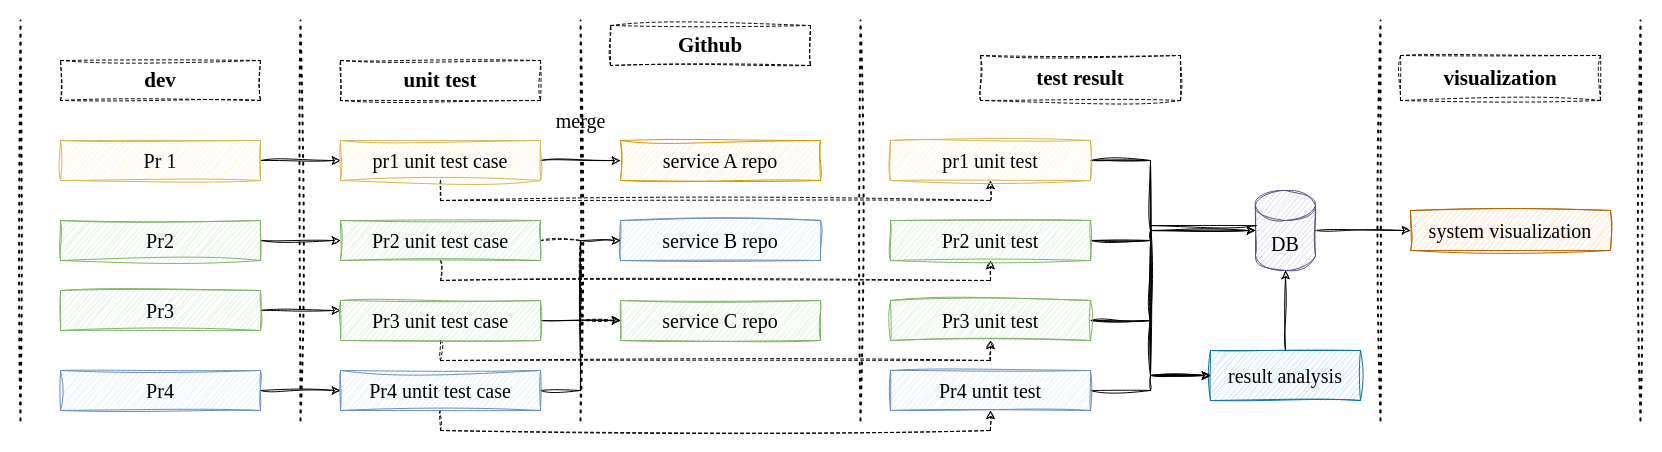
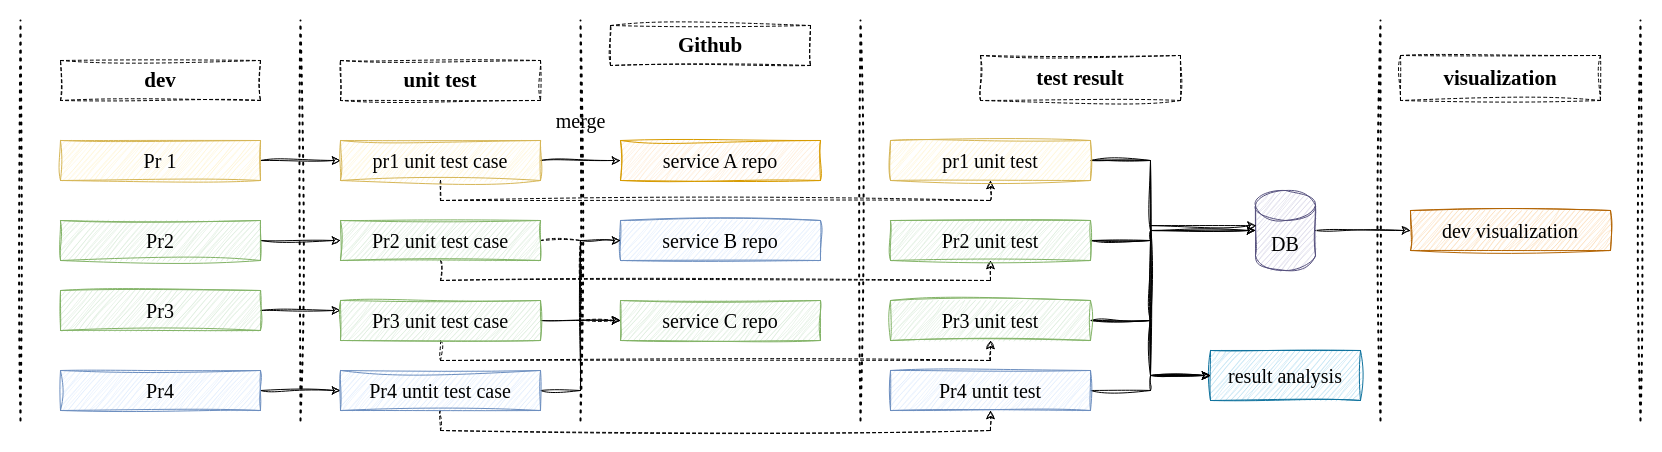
- <mxCell id="49" style="edgeStyle=orthogonalEdgeStyle;rounded=0;sketch=1;hachureGap=4;jiggle=2;curveFitting=1;orthogonalLoop=1;jettySize=auto;html=1;entryX=0.011;entryY=0.439;entryDx=0;entryDy=0;entryPerimeter=0;fontFamily=Architects Daughter;fontSource=https%3A%2F%2Ffonts.googleapis.com%2Fcss%3Ffamily%3DArchitects%2BDaughter;fontSize=16;endArrow=none;" edge="1" parent="1" source="50" target="36"><mxGeometry relative="1" as="geometry"><Array as="points"><mxPoint x="1150" y="320" /><mxPoint x="1150" y="225" /></Array></mxGeometry></mxCell>
+ <mxCell id="49" style="edgeStyle=orthogonalEdgeStyle;rounded=0;sketch=1;hachureGap=4;jiggle=2;curveFitting=1;orthogonalLoop=1;jettySize=auto;html=1;entryX=0.011;entryY=0.439;entryDx=0;entryDy=0;entryPerimeter=0;fontFamily=Architects Daughter;fontSource=https%3A%2F%2Ffonts.googleapis.com%2Fcss%3Ffamily%3DArchitects%2BDaughter;fontSize=16;" edge="1" parent="1" source="50" target="36"><mxGeometry relative="1" as="geometry"><Array as="points"><mxPoint x="1150" y="320" /><mxPoint x="1150" y="225" /></Array></mxGeometry></mxCell>
- <mxCell id="39" value="system visualization" style="rounded=0;whiteSpace=wrap;html=1;sketch=1;hachureGap=4;jiggle=2;curveFitting=1;fontFamily=Architects Daughter;fontSource=https%3A%2F%2Ffonts.googleapis.com%2Fcss%3Ffamily%3DArchitects%2BDaughter;fontSize=20;fillColor=#fad7ac;strokeColor=#b46504;" vertex="1" parent="1"><mxGeometry x="1410" y="210" width="200" height="40" as="geometry" /></mxCell>
+ <mxCell id="39" value="dev visualization" style="rounded=0;whiteSpace=wrap;html=1;sketch=1;hachureGap=4;jiggle=2;curveFitting=1;fontFamily=Architects Daughter;fontSource=https%3A%2F%2Ffonts.googleapis.com%2Fcss%3Ffamily%3DArchitects%2BDaughter;fontSize=20;fillColor=#fad7ac;strokeColor=#b46504;" vertex="1" parent="1"><mxGeometry x="1410" y="210" width="200" height="40" as="geometry" /></mxCell>
- <mxCell id="40" style="edgeStyle=orthogonalEdgeStyle;rounded=0;sketch=1;hachureGap=4;jiggle=2;curveFitting=1;orthogonalLoop=1;jettySize=auto;html=1;entryX=0.5;entryY=1;entryDx=0;entryDy=0;entryPerimeter=0;fontFamily=Architects Daughter;fontSource=https%3A%2F%2Ffonts.googleapis.com%2Fcss%3Ffamily%3DArchitects%2BDaughter;fontSize=16;" edge="1" parent="1" source="41" target="36"><mxGeometry relative="1" as="geometry" /></mxCell>
